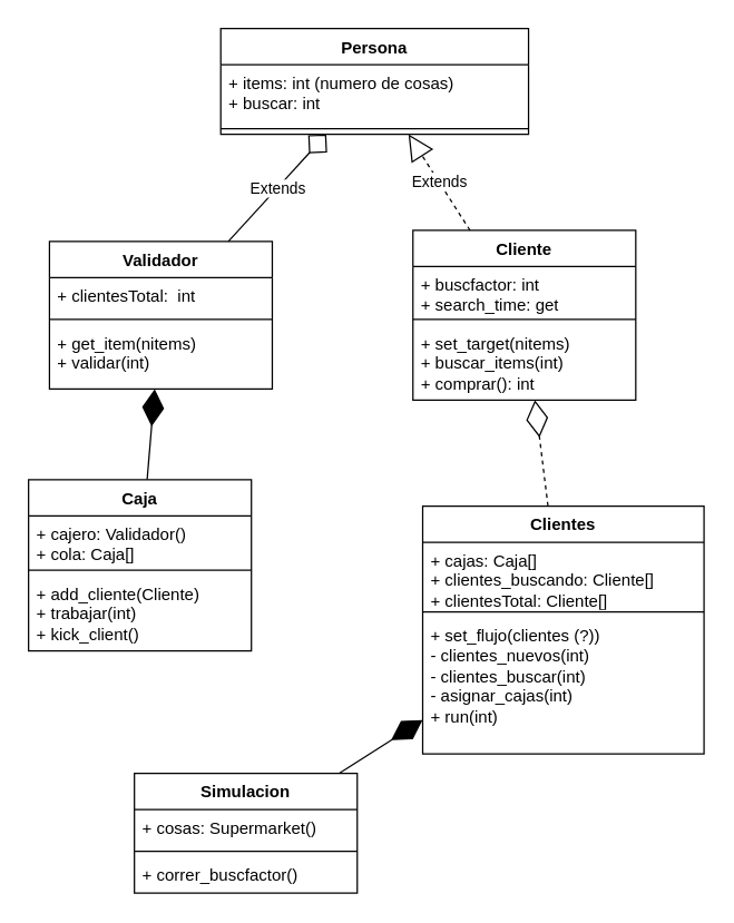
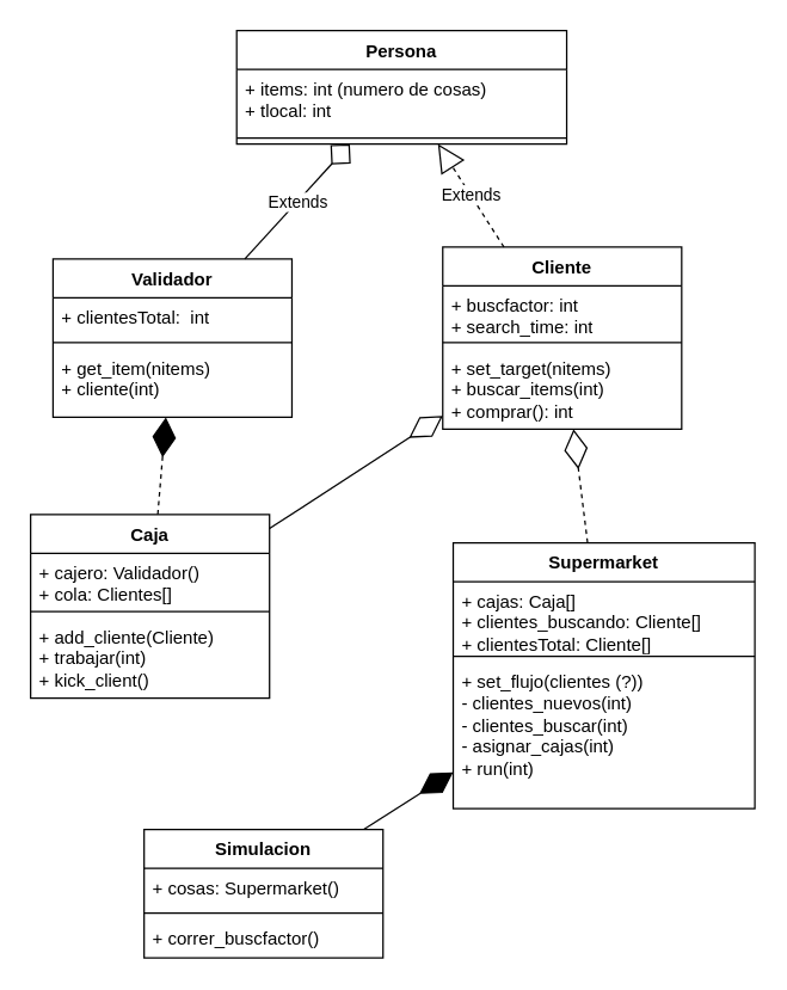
- <mxCell id="3" value="&lt;div&gt;+ items: int (numero de cosas)&lt;br&gt;&lt;/div&gt;&lt;div&gt;+ buscar: int&lt;br&gt;&lt;/div&gt;" style="text;strokeColor=none;fillColor=none;align=left;verticalAlign=top;spacingLeft=4;spacingRight=4;overflow=hidden;rotatable=0;points=[[0,0.5],[1,0.5]];portConstraint=eastwest;whiteSpace=wrap;html=1;" vertex="1" parent="2"><mxGeometry y="26" width="221" height="42" as="geometry" /></mxCell>
+ <mxCell id="3" value="&lt;div&gt;+ items: int (numero de cosas)&lt;br&gt;&lt;/div&gt;&lt;div&gt;+ tlocal: int&lt;br&gt;&lt;/div&gt;" style="text;strokeColor=none;fillColor=none;align=left;verticalAlign=top;spacingLeft=4;spacingRight=4;overflow=hidden;rotatable=0;points=[[0,0.5],[1,0.5]];portConstraint=eastwest;whiteSpace=wrap;html=1;" vertex="1" parent="2"><mxGeometry y="26" width="221" height="42" as="geometry" /></mxCell>
- <mxCell id="11" value="&lt;div&gt;+ buscfactor: int&lt;/div&gt;&lt;div&gt;+ search_time: get&lt;br&gt;&lt;/div&gt;" style="text;strokeColor=none;fillColor=none;align=left;verticalAlign=top;spacingLeft=4;spacingRight=4;overflow=hidden;rotatable=0;points=[[0,0.5],[1,0.5]];portConstraint=eastwest;whiteSpace=wrap;html=1;" vertex="1" parent="10"><mxGeometry y="26" width="160" height="34" as="geometry" /></mxCell>
+ <mxCell id="11" value="&lt;div&gt;+ buscfactor: int&lt;/div&gt;&lt;div&gt;+ search_time: int&lt;br&gt;&lt;/div&gt;" style="text;strokeColor=none;fillColor=none;align=left;verticalAlign=top;spacingLeft=4;spacingRight=4;overflow=hidden;rotatable=0;points=[[0,0.5],[1,0.5]];portConstraint=eastwest;whiteSpace=wrap;html=1;" vertex="1" parent="10"><mxGeometry y="26" width="160" height="34" as="geometry" /></mxCell>
- <mxCell id="8" value="&lt;div&gt;+ get_item(nitems)&lt;/div&gt;&lt;div&gt;+ validar(int)&lt;/div&gt;" style="text;strokeColor=none;fillColor=none;align=left;verticalAlign=top;spacingLeft=4;spacingRight=4;overflow=hidden;rotatable=0;points=[[0,0.5],[1,0.5]];portConstraint=eastwest;whiteSpace=wrap;html=1;" vertex="1" parent="5"><mxGeometry y="60" width="160" height="46" as="geometry" /></mxCell>
+ <mxCell id="8" value="&lt;div&gt;+ get_item(nitems)&lt;/div&gt;&lt;div&gt;+ cliente(int)&lt;/div&gt;" style="text;strokeColor=none;fillColor=none;align=left;verticalAlign=top;spacingLeft=4;spacingRight=4;overflow=hidden;rotatable=0;points=[[0,0.5],[1,0.5]];portConstraint=eastwest;whiteSpace=wrap;html=1;" vertex="1" parent="5"><mxGeometry y="60" width="160" height="46" as="geometry" /></mxCell>
+ <mxCell id="20" value="" style="endArrow=diamondThin;endFill=0;endSize=24;html=1;rounded=0;" edge="1" parent="1" source="15" target="10"><mxGeometry width="160" relative="1" as="geometry"><mxPoint x="168" y="309" as="sourcePoint" /><mxPoint x="328" y="309" as="targetPoint" /></mxGeometry></mxCell>
- <mxCell id="19" value="" style="endArrow=diamondThin;endFill=1;endSize=24;html=1;rounded=0;" edge="1" parent="1" source="15" target="5"><mxGeometry width="160" relative="1" as="geometry"><mxPoint x="168" y="379" as="sourcePoint" /><mxPoint x="328" y="379" as="targetPoint" /></mxGeometry></mxCell>
+ <mxCell id="19" value="" style="endArrow=diamondThin;endFill=1;endSize=24;html=1;rounded=0;dashed=1;" edge="1" parent="1" source="15" target="5"><mxGeometry width="160" relative="1" as="geometry"><mxPoint x="168" y="379" as="sourcePoint" /><mxPoint x="328" y="379" as="targetPoint" /></mxGeometry></mxCell>
- <mxCell id="21" value="Clientes" style="swimlane;fontStyle=1;align=center;verticalAlign=top;childLayout=stackLayout;horizontal=1;startSize=26;horizontalStack=0;resizeParent=1;resizeParentMax=0;resizeLast=0;collapsible=1;marginBottom=0;whiteSpace=wrap;html=1;" vertex="1" parent="1"><mxGeometry x="303" y="363" width="202" height="178" as="geometry" /></mxCell>
+ <mxCell id="21" value="Supermarket" style="swimlane;fontStyle=1;align=center;verticalAlign=top;childLayout=stackLayout;horizontal=1;startSize=26;horizontalStack=0;resizeParent=1;resizeParentMax=0;resizeLast=0;collapsible=1;marginBottom=0;whiteSpace=wrap;html=1;" vertex="1" parent="1"><mxGeometry x="303" y="363" width="202" height="178" as="geometry" /></mxCell>
- <mxCell id="16" value="&lt;div&gt;+ cajero: Validador()&lt;/div&gt;&lt;div&gt;+ cola: Caja[]&lt;br&gt;&lt;/div&gt;" style="text;strokeColor=none;fillColor=none;align=left;verticalAlign=top;spacingLeft=4;spacingRight=4;overflow=hidden;rotatable=0;points=[[0,0.5],[1,0.5]];portConstraint=eastwest;whiteSpace=wrap;html=1;" vertex="1" parent="15"><mxGeometry y="26" width="160" height="35" as="geometry" /></mxCell>
+ <mxCell id="16" value="&lt;div&gt;+ cajero: Validador()&lt;/div&gt;&lt;div&gt;+ cola: Clientes[]&lt;br&gt;&lt;/div&gt;" style="text;strokeColor=none;fillColor=none;align=left;verticalAlign=top;spacingLeft=4;spacingRight=4;overflow=hidden;rotatable=0;points=[[0,0.5],[1,0.5]];portConstraint=eastwest;whiteSpace=wrap;html=1;" vertex="1" parent="15"><mxGeometry y="26" width="160" height="35" as="geometry" /></mxCell>
